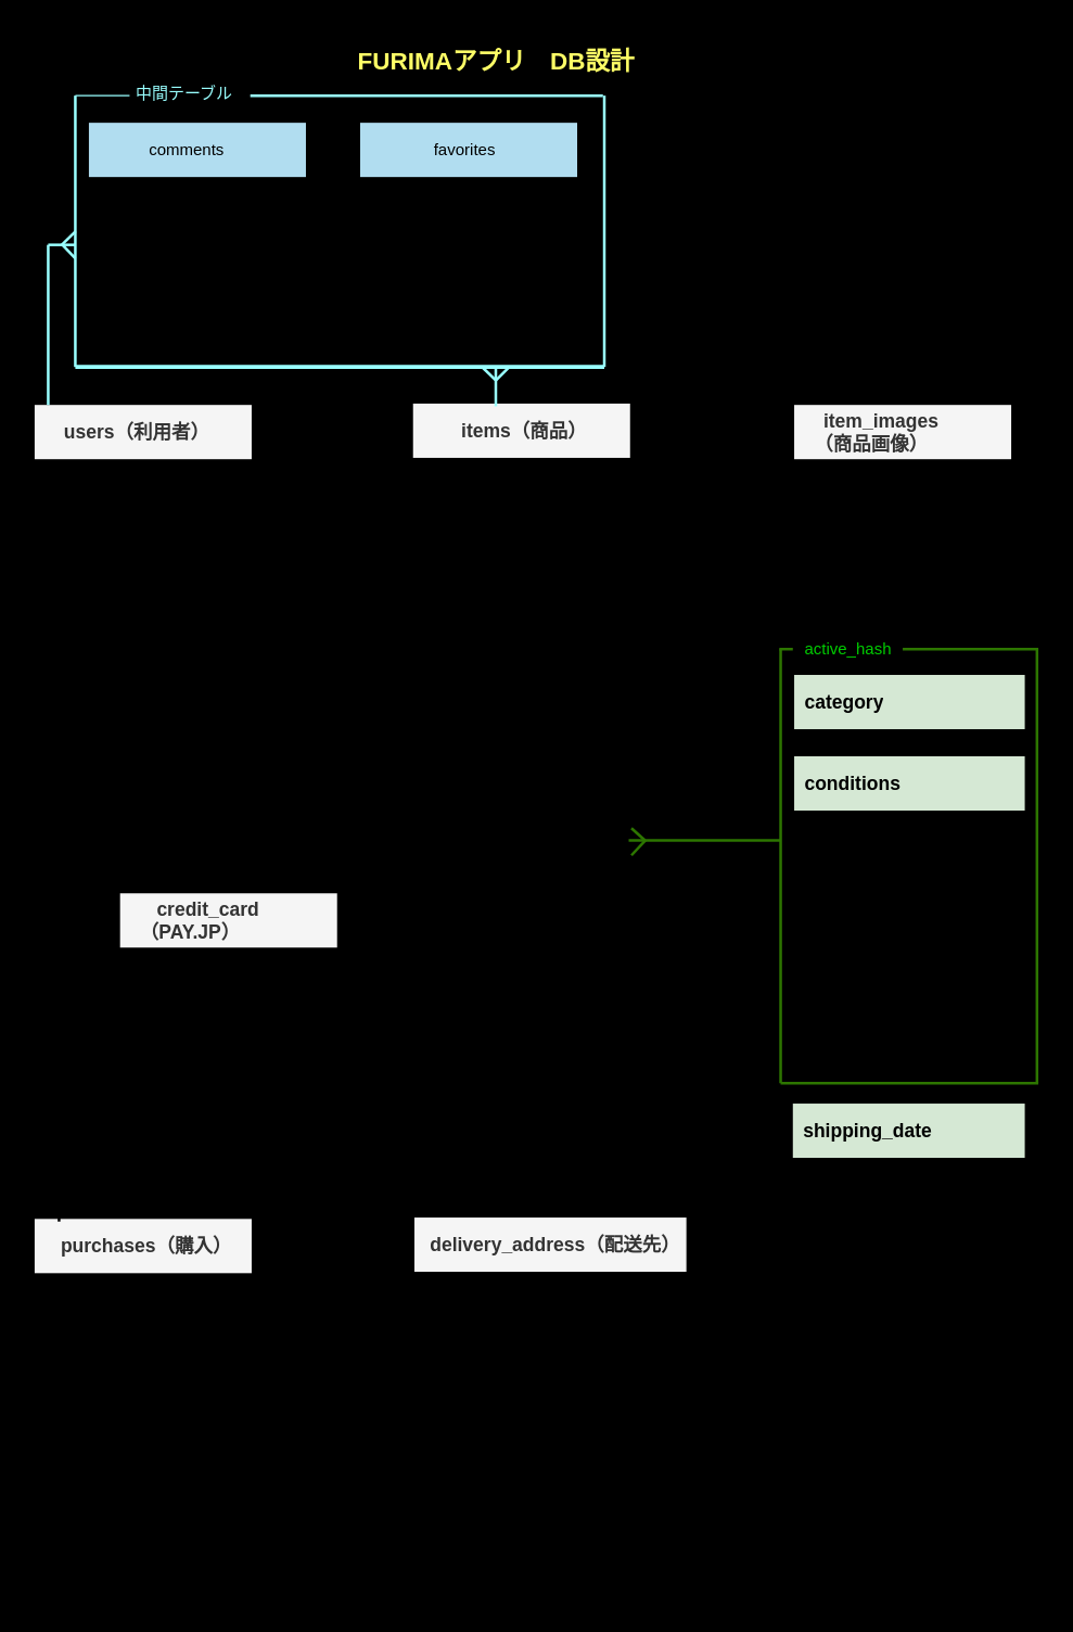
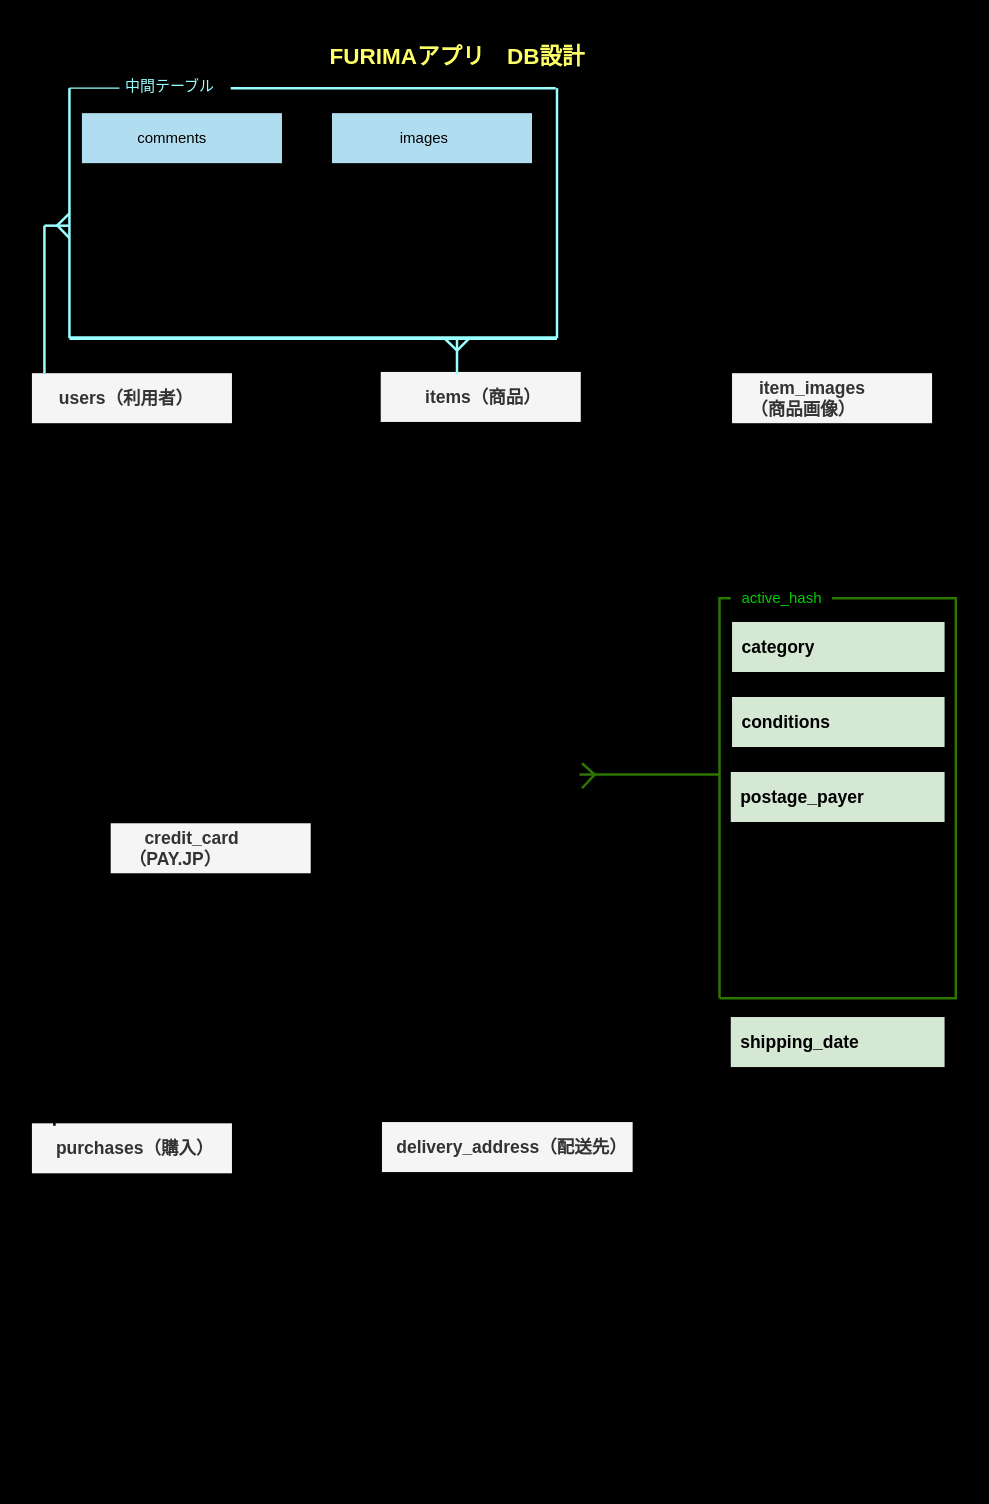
- <mxCell id="103" value="&lt;font color=&quot;#000000&quot;&gt;&amp;nbsp; &amp;nbsp; &amp;nbsp; &amp;nbsp; &amp;nbsp; &amp;nbsp; &amp;nbsp; favorites&lt;/font&gt;" style="shape=partialRectangle;html=1;whiteSpace=wrap;connectable=0;fillColor=#b1ddf0;top=0;left=0;bottom=0;right=0;align=left;spacingLeft=6;overflow=hidden;strokeColor=#10739e;" parent="1" vertex="1"><mxGeometry x="265" y="90" width="160" height="40" as="geometry" /></mxCell>
+ <mxCell id="103" value="&lt;font color=&quot;#000000&quot;&gt;&amp;nbsp; &amp;nbsp; &amp;nbsp; &amp;nbsp; &amp;nbsp; &amp;nbsp; &amp;nbsp; images&lt;/font&gt;" style="shape=partialRectangle;html=1;whiteSpace=wrap;connectable=0;fillColor=#b1ddf0;top=0;left=0;bottom=0;right=0;align=left;spacingLeft=6;overflow=hidden;strokeColor=#10739e;" parent="1" vertex="1"><mxGeometry x="265" y="90" width="160" height="40" as="geometry" /></mxCell>
+ <mxCell id="70" value="&lt;span style=&quot;font-size: 14px&quot;&gt;&lt;b&gt;postage_payer&lt;/b&gt;&lt;/span&gt;" style="shape=partialRectangle;html=1;whiteSpace=wrap;connectable=0;fillColor=#d5e8d4;top=0;left=0;bottom=0;right=0;align=left;spacingLeft=6;overflow=hidden;strokeColor=#82b366;fontColor=#000000;" parent="1" vertex="1"><mxGeometry x="584" y="617" width="171" height="40" as="geometry" /></mxCell>
